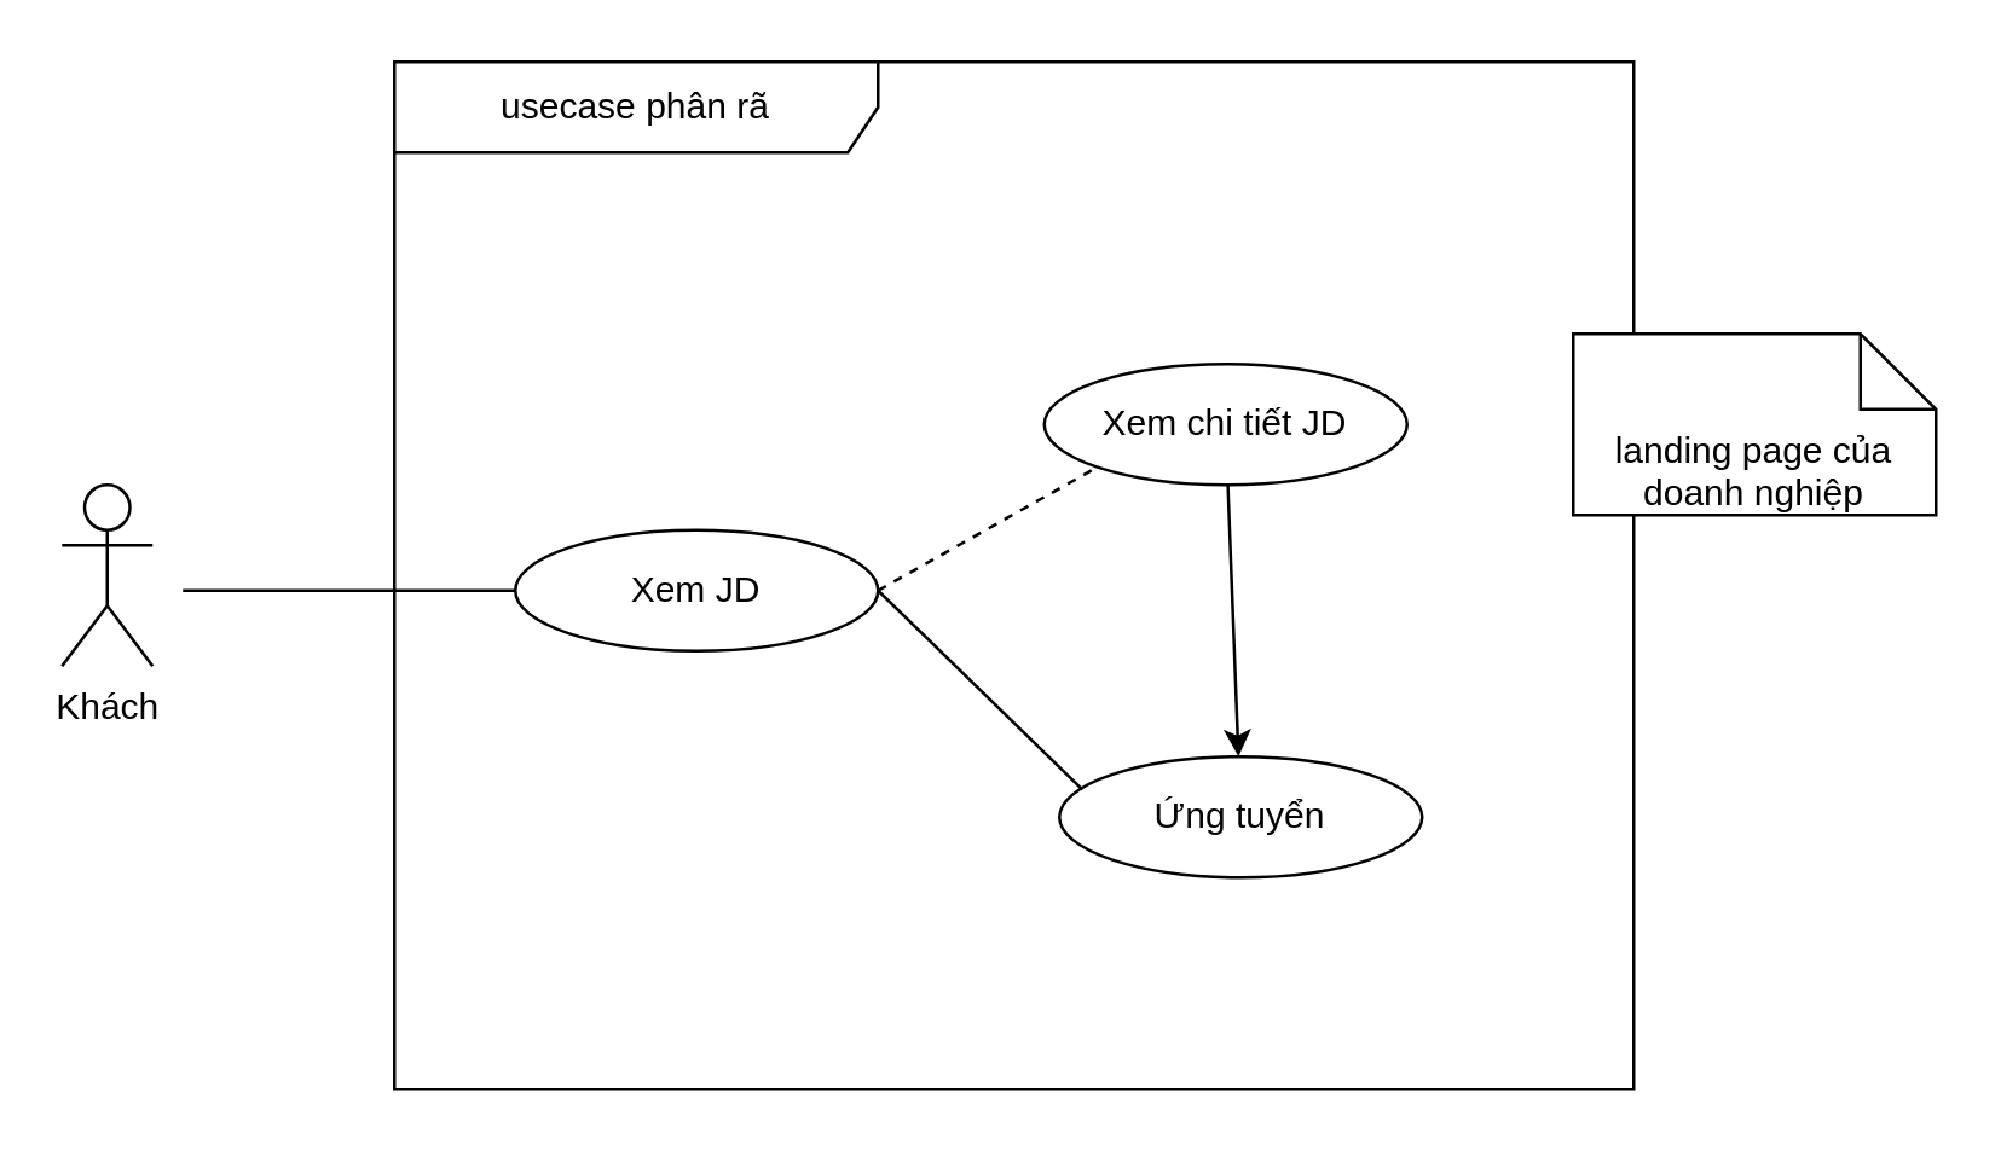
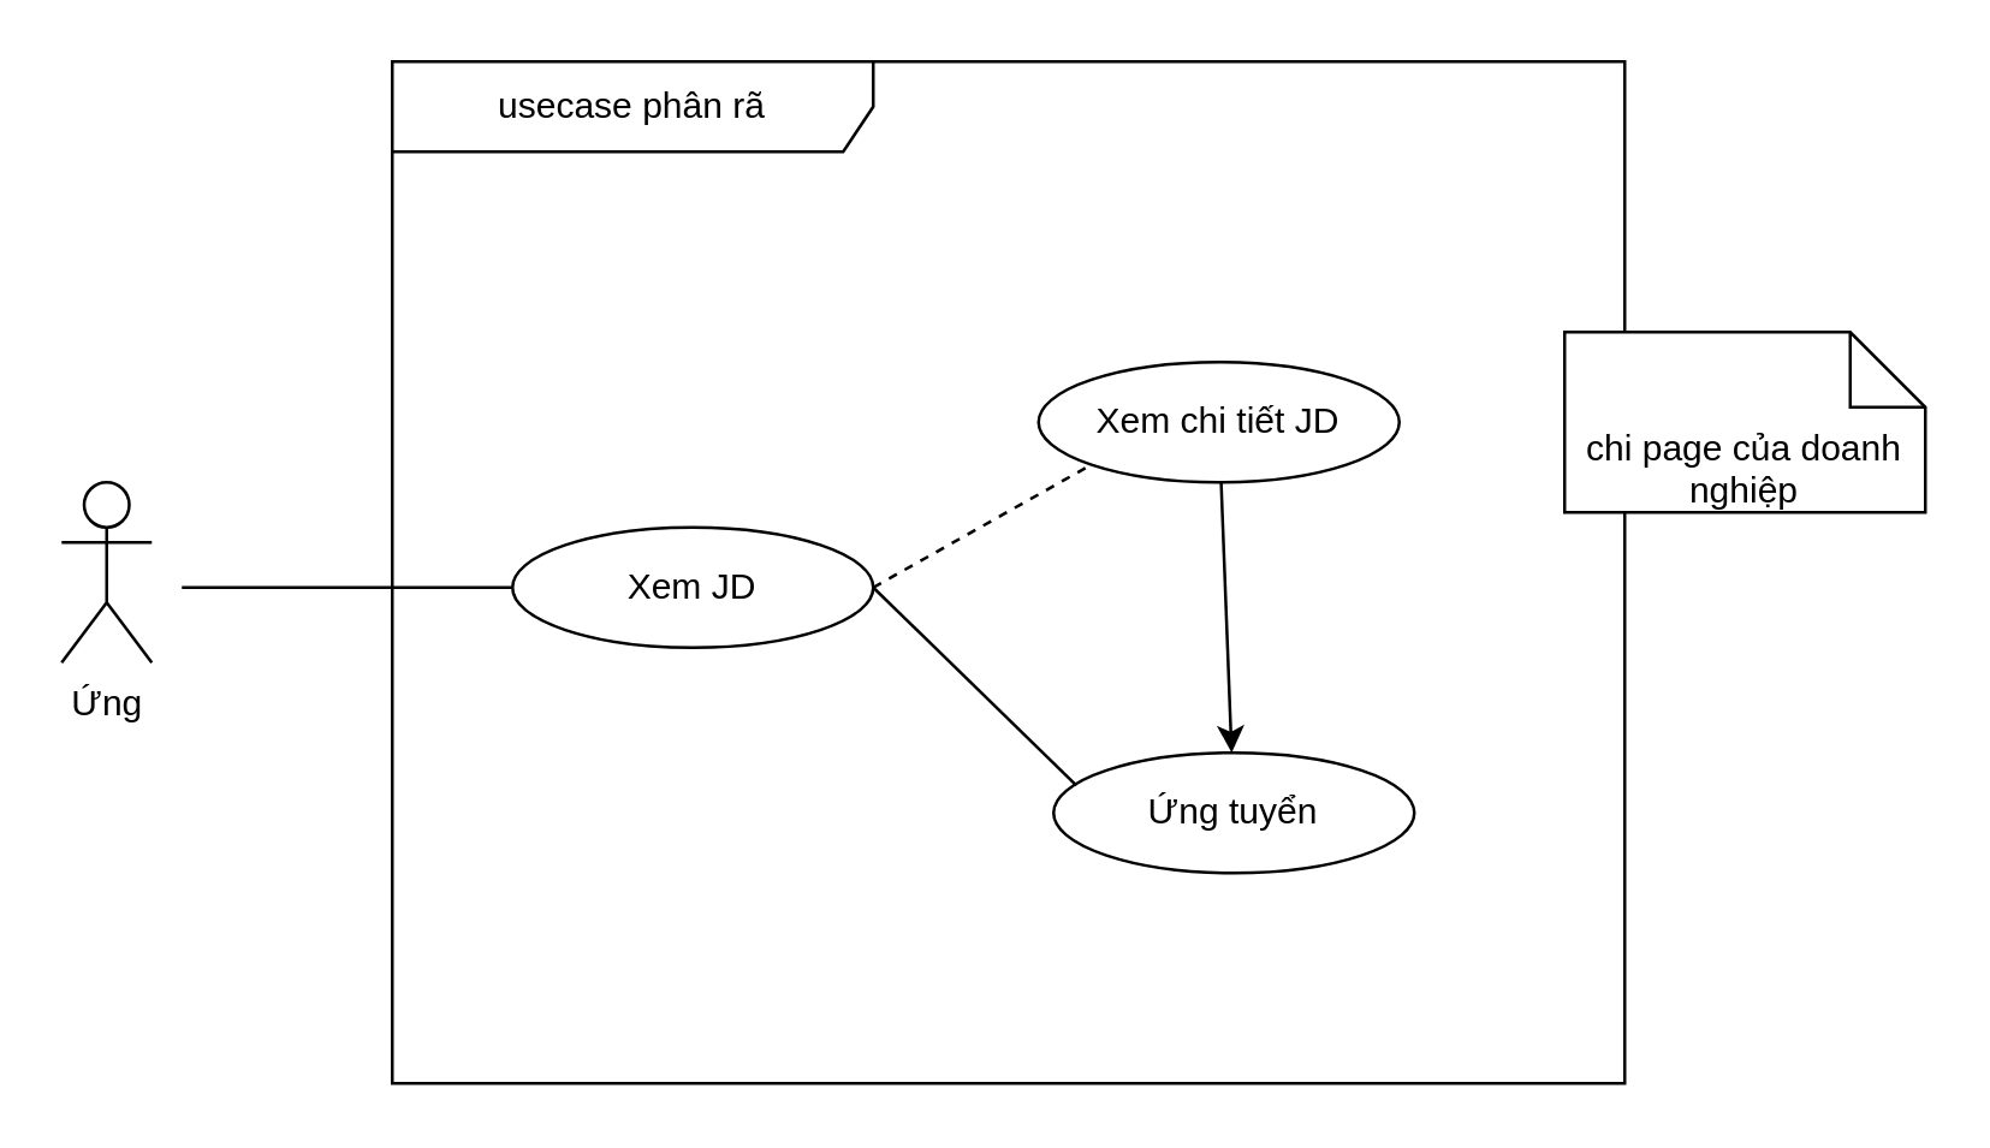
- <mxCell id="10" value="landing page của doanh nghiệp" style="shape=note2;boundedLbl=1;whiteSpace=wrap;html=1;size=25;verticalAlign=top;align=center;" parent="1" vertex="1"><mxGeometry x="520" y="110" width="120" height="60" as="geometry" /></mxCell>
+ <mxCell id="10" value="chi page của doanh nghiệp" style="shape=note2;boundedLbl=1;whiteSpace=wrap;html=1;size=25;verticalAlign=top;align=center;" parent="1" vertex="1"><mxGeometry x="520" y="110" width="120" height="60" as="geometry" /></mxCell>
- <mxCell id="8" value="Khách" style="shape=umlActor;verticalLabelPosition=bottom;verticalAlign=top;html=1;" parent="1" vertex="1"><mxGeometry x="20" y="160" width="30" height="60" as="geometry" /></mxCell>
+ <mxCell id="8" value="Ứng" style="shape=umlActor;verticalLabelPosition=bottom;verticalAlign=top;html=1;" parent="1" vertex="1"><mxGeometry x="20" y="160" width="30" height="60" as="geometry" /></mxCell>
